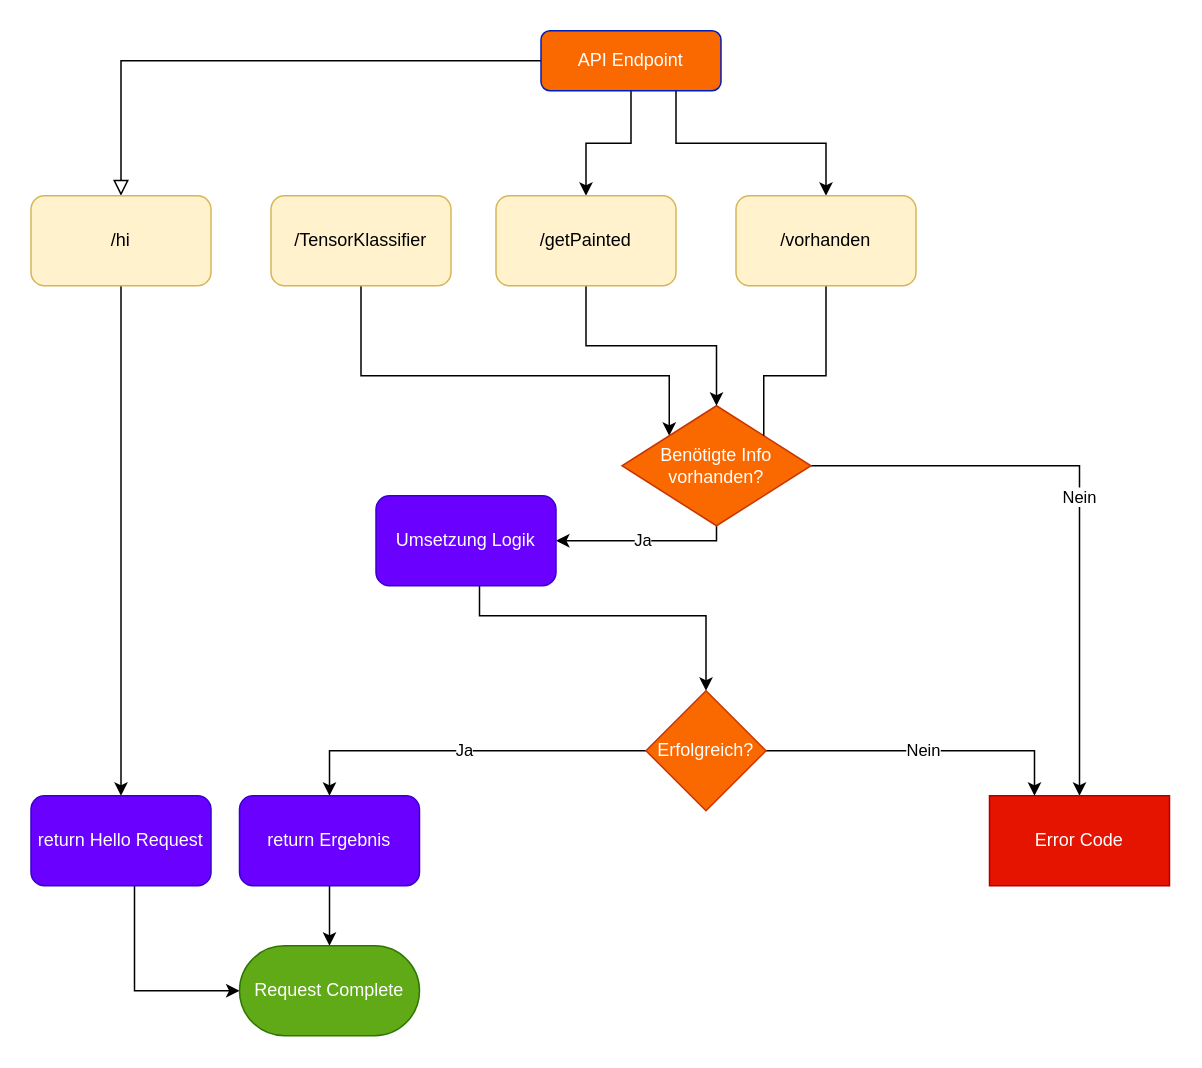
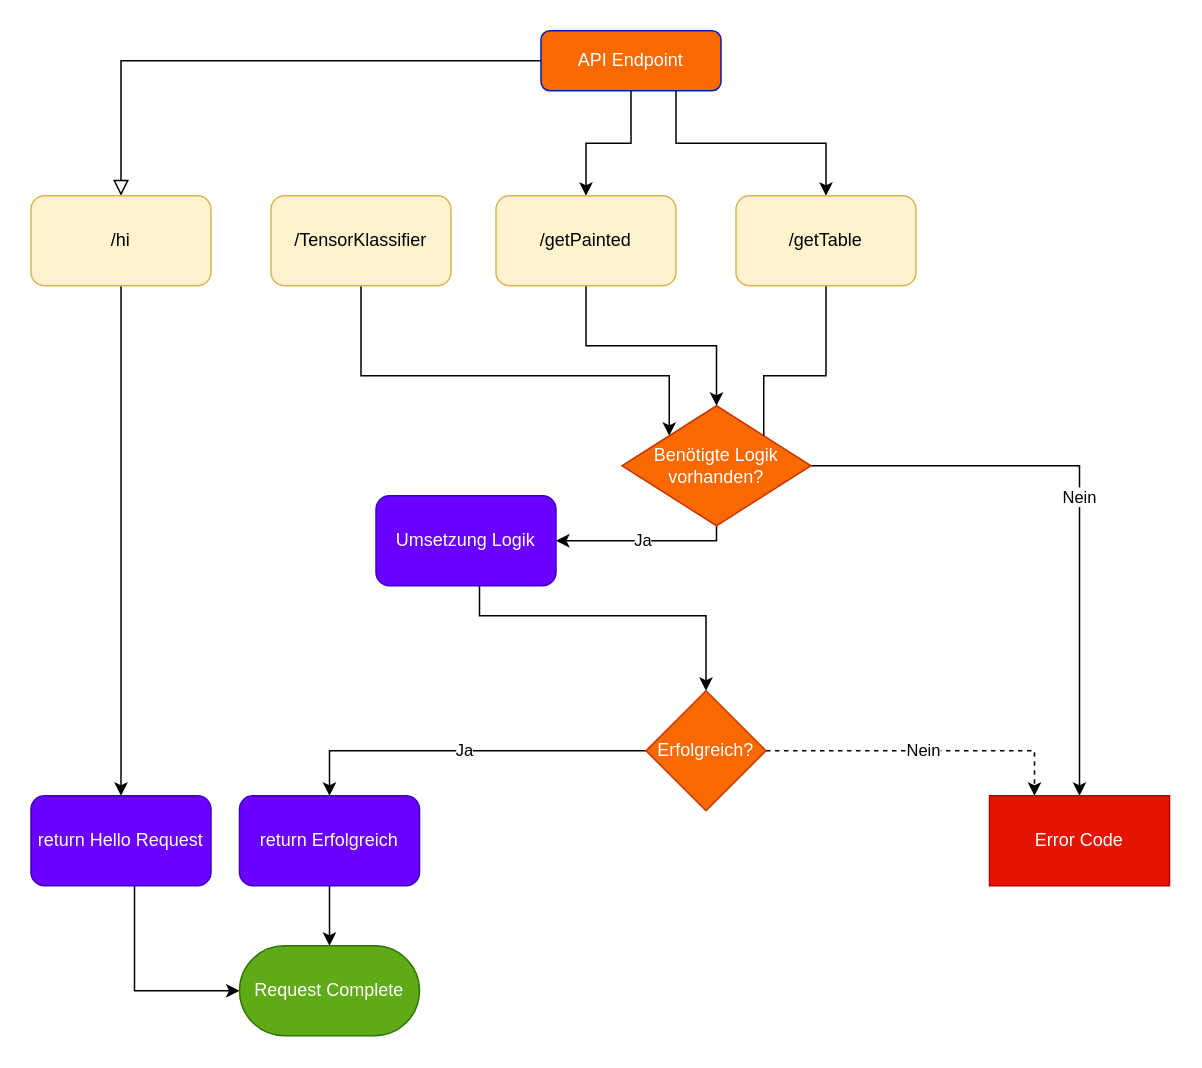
- <mxCell id="25" value="/vorhanden" style="rounded=1;whiteSpace=wrap;html=1;fillColor=#fff2cc;strokeColor=#d6b656;" vertex="1" parent="1"><mxGeometry x="490" y="130" width="120" height="60" as="geometry" /></mxCell>
+ <mxCell id="25" value="/getTable" style="rounded=1;whiteSpace=wrap;html=1;fillColor=#fff2cc;strokeColor=#d6b656;" vertex="1" parent="1"><mxGeometry x="490" y="130" width="120" height="60" as="geometry" /></mxCell>
- <mxCell id="15" value="Benötigte Info vorhanden?" style="rhombus;whiteSpace=wrap;html=1;fillColor=#fa6800;strokeColor=#C73500;fontColor=#ffffff;" vertex="1" parent="1"><mxGeometry x="414" y="270" width="126" height="80" as="geometry" /></mxCell>
+ <mxCell id="15" value="Benötigte Logik vorhanden?" style="rhombus;whiteSpace=wrap;html=1;fillColor=#fa6800;strokeColor=#C73500;fontColor=#ffffff;" vertex="1" parent="1"><mxGeometry x="414" y="270" width="126" height="80" as="geometry" /></mxCell>
- <mxCell id="20" value="Nein" style="edgeStyle=orthogonalEdgeStyle;rounded=0;orthogonalLoop=1;jettySize=auto;html=1;entryX=0.25;entryY=0;entryDx=0;entryDy=0;exitX=1;exitY=0.5;exitDx=0;exitDy=0;" edge="1" parent="1" source="21" target="16"><mxGeometry relative="1" as="geometry"><Array as="points"><mxPoint x="689" y="500" /></Array></mxGeometry></mxCell>
+ <mxCell id="20" value="Nein" style="edgeStyle=orthogonalEdgeStyle;rounded=0;orthogonalLoop=1;jettySize=auto;html=1;entryX=0.25;entryY=0;entryDx=0;entryDy=0;exitX=1;exitY=0.5;exitDx=0;exitDy=0;dashed=1;" edge="1" parent="1" source="21" target="16"><mxGeometry relative="1" as="geometry"><Array as="points"><mxPoint x="689" y="500" /></Array></mxGeometry></mxCell>
- <mxCell id="23" value="return Ergebnis" style="rounded=1;whiteSpace=wrap;html=1;fillColor=#6a00ff;strokeColor=#3700CC;fontColor=#ffffff;" vertex="1" parent="1"><mxGeometry x="159" y="530" width="120" height="60" as="geometry" /></mxCell>
+ <mxCell id="23" value="return Erfolgreich" style="rounded=1;whiteSpace=wrap;html=1;fillColor=#6a00ff;strokeColor=#3700CC;fontColor=#ffffff;" vertex="1" parent="1"><mxGeometry x="159" y="530" width="120" height="60" as="geometry" /></mxCell>
